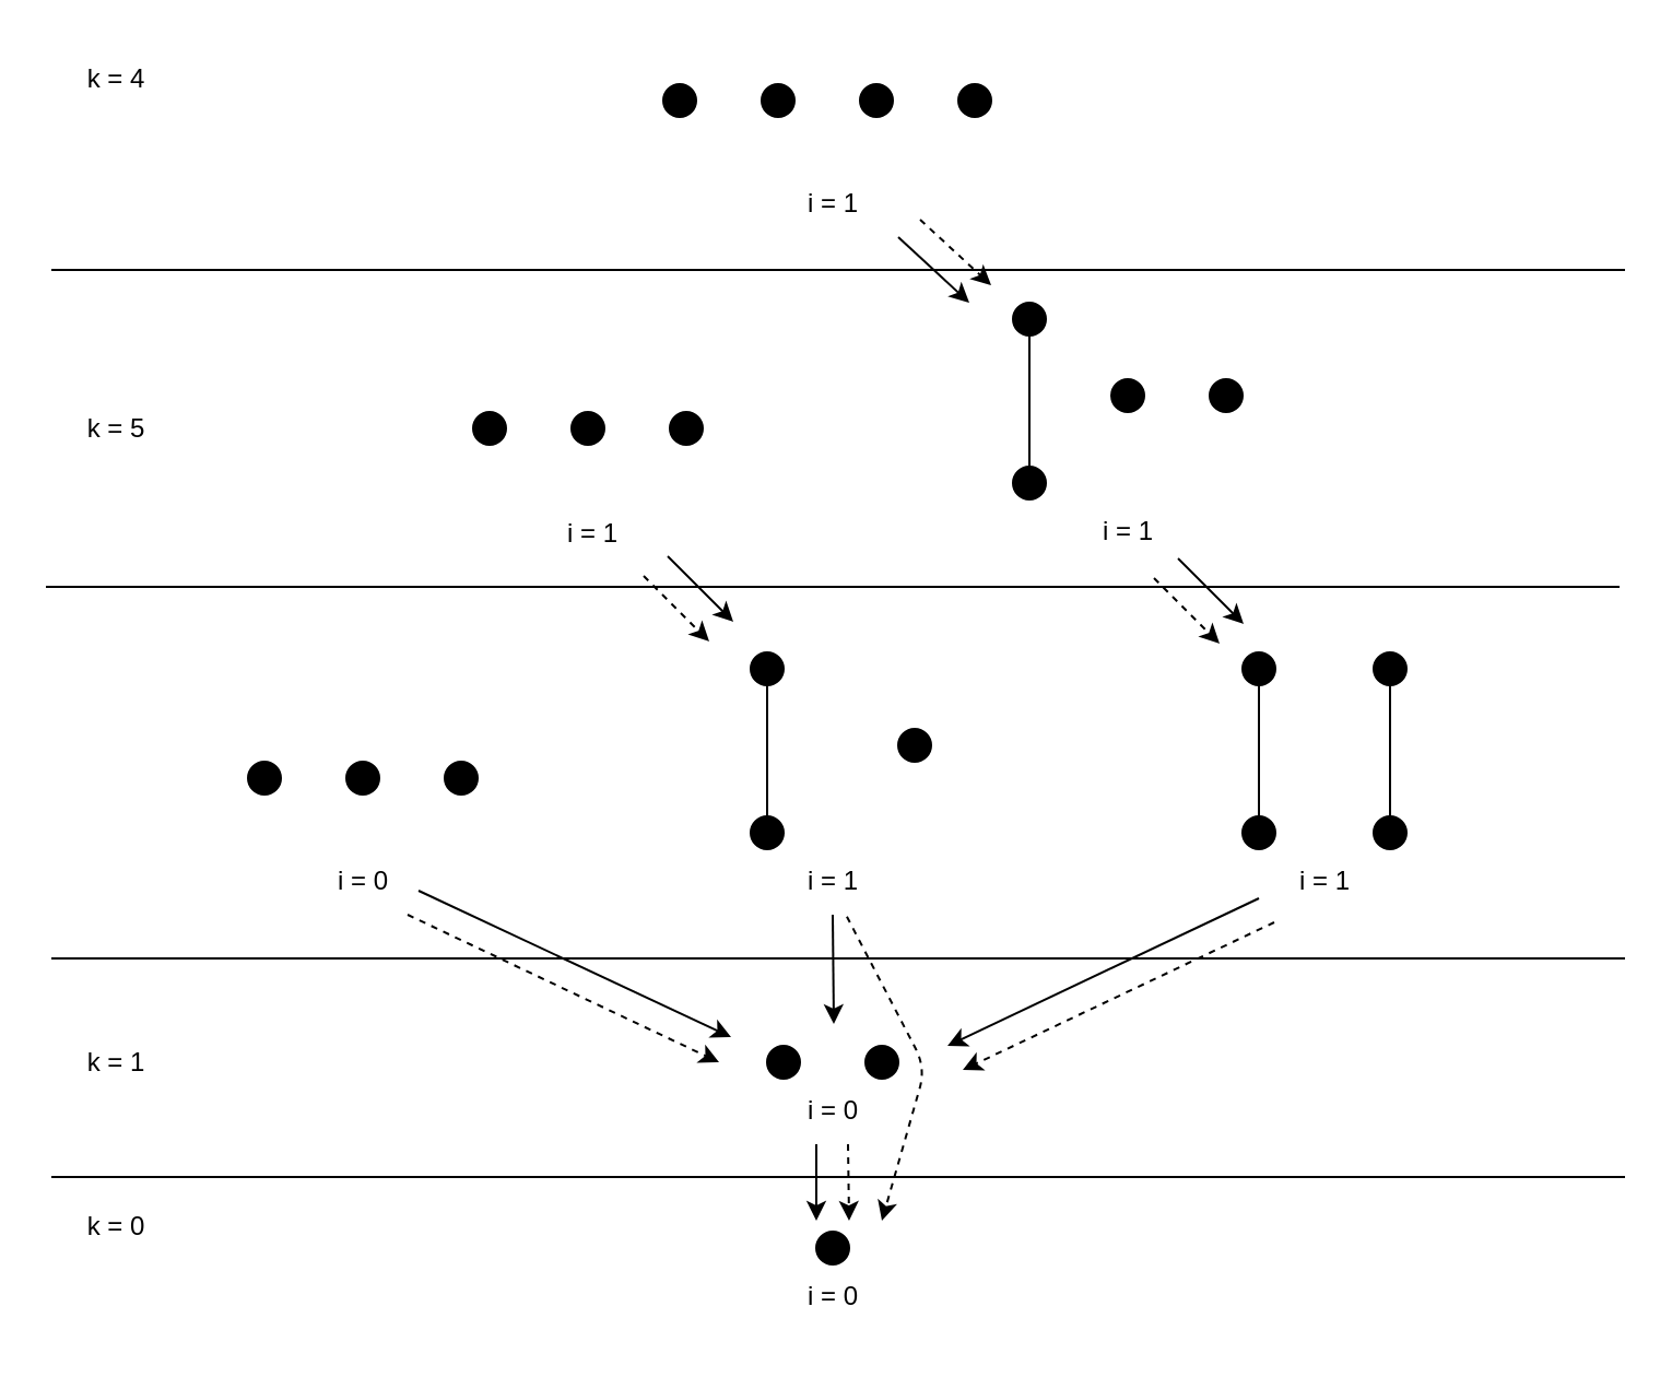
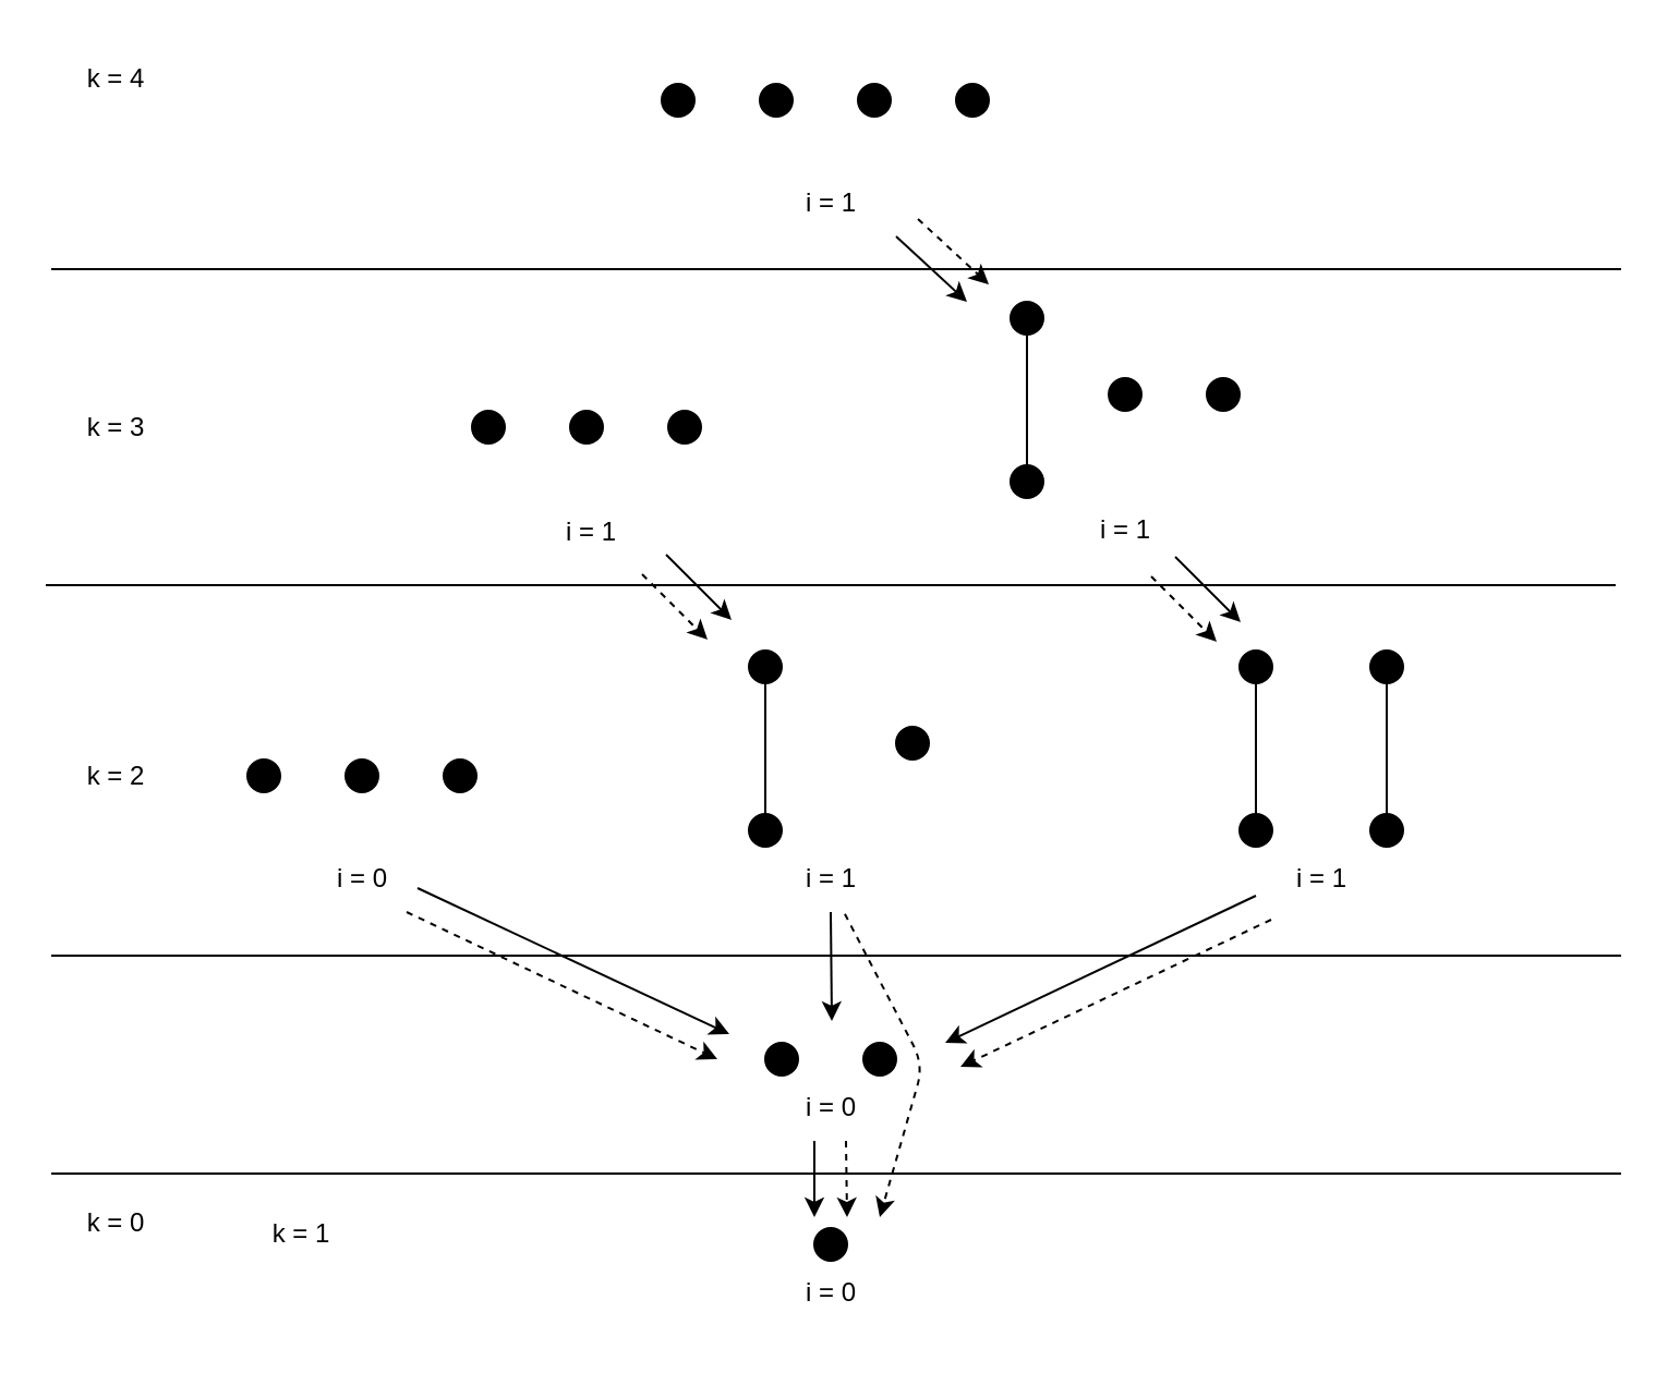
- <mxCell id="44" value="k = 5" style="text;html=1;align=center;verticalAlign=middle;whiteSpace=wrap;rounded=0;strokeColor=none;" parent="1" vertex="1"><mxGeometry x="23" y="180.5" width="60" height="30" as="geometry" /></mxCell>
+ <mxCell id="44" value="k = 3" style="text;html=1;align=center;verticalAlign=middle;whiteSpace=wrap;rounded=0;strokeColor=none;" parent="1" vertex="1"><mxGeometry x="23" y="180.5" width="60" height="30" as="geometry" /></mxCell>
+ <mxCell id="28" value="k = 2" style="text;html=1;align=center;verticalAlign=middle;whiteSpace=wrap;rounded=0;strokeColor=none;" parent="1" vertex="1"><mxGeometry x="23" y="340.5" width="60" height="30" as="geometry" /></mxCell>
- <mxCell id="9" value="k = 1" style="text;html=1;align=center;verticalAlign=middle;whiteSpace=wrap;rounded=0;strokeColor=none;" parent="1" vertex="1"><mxGeometry x="23" y="470.5" width="60" height="30" as="geometry" /></mxCell>
+ <mxCell id="9" value="k = 1" style="text;html=1;align=center;verticalAlign=middle;whiteSpace=wrap;rounded=0;strokeColor=none;" parent="1" vertex="1"><mxGeometry x="108" y="550.5" width="60" height="30" as="geometry" /></mxCell>
